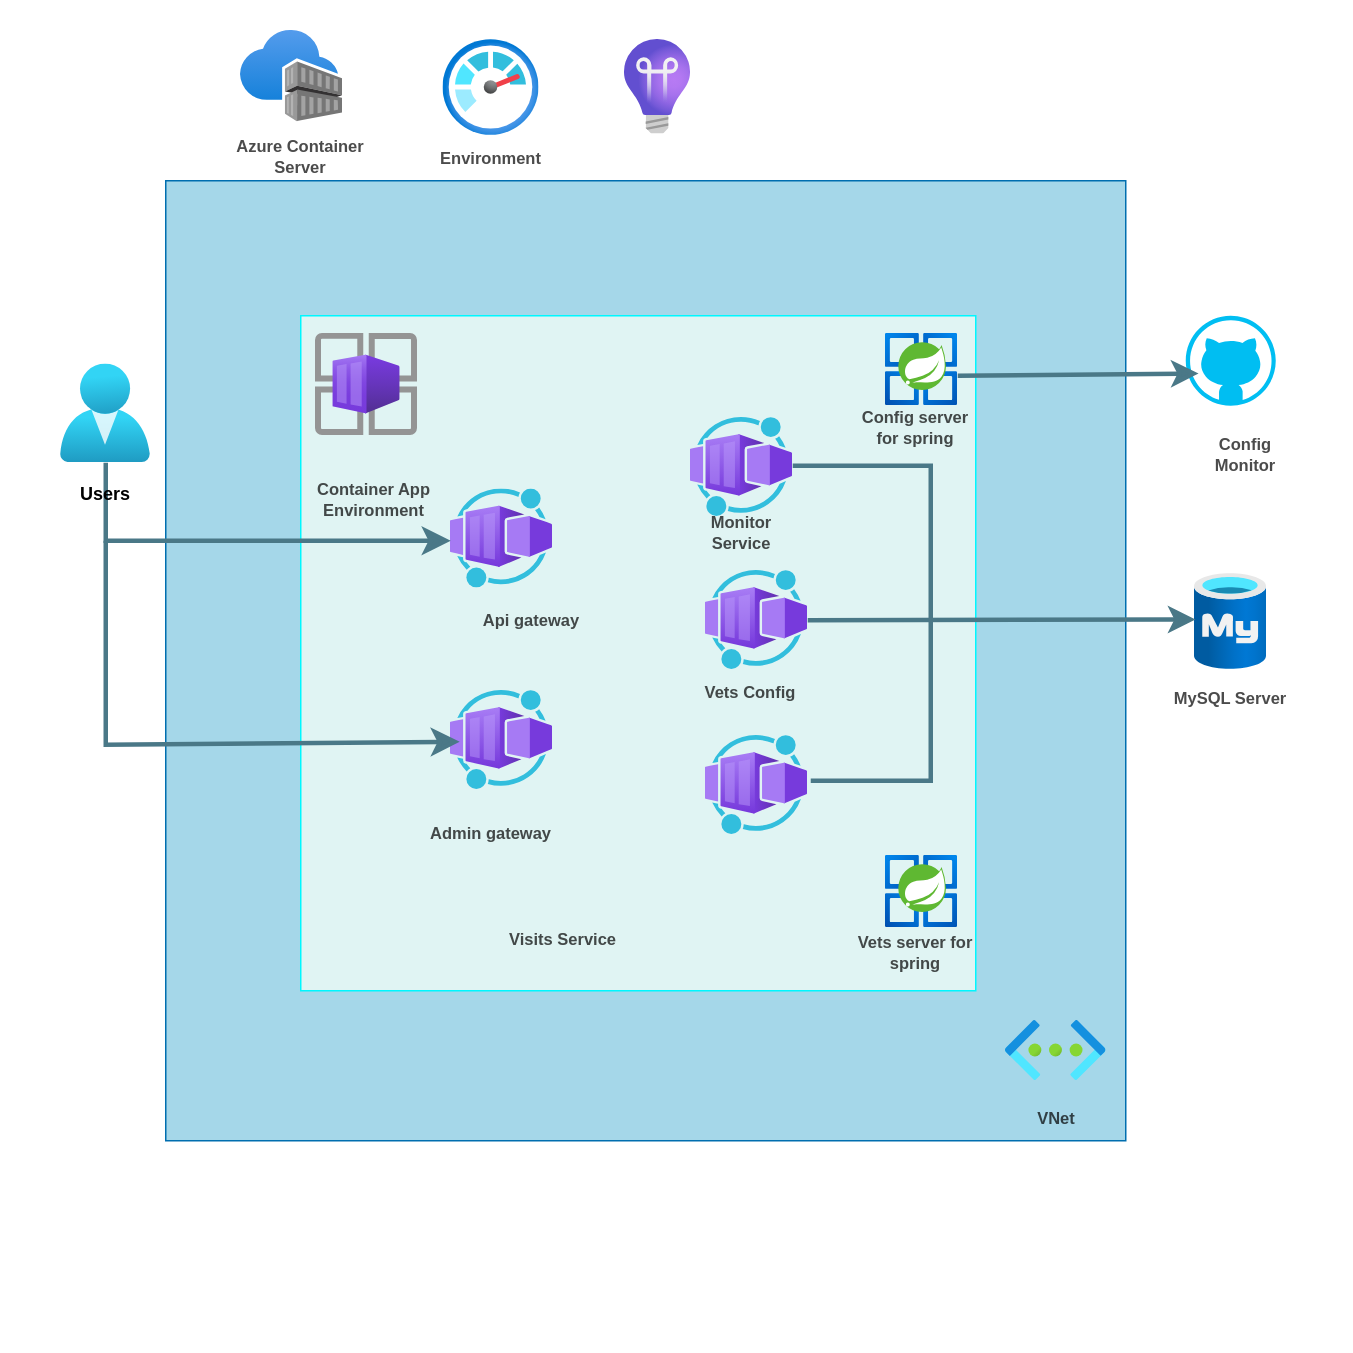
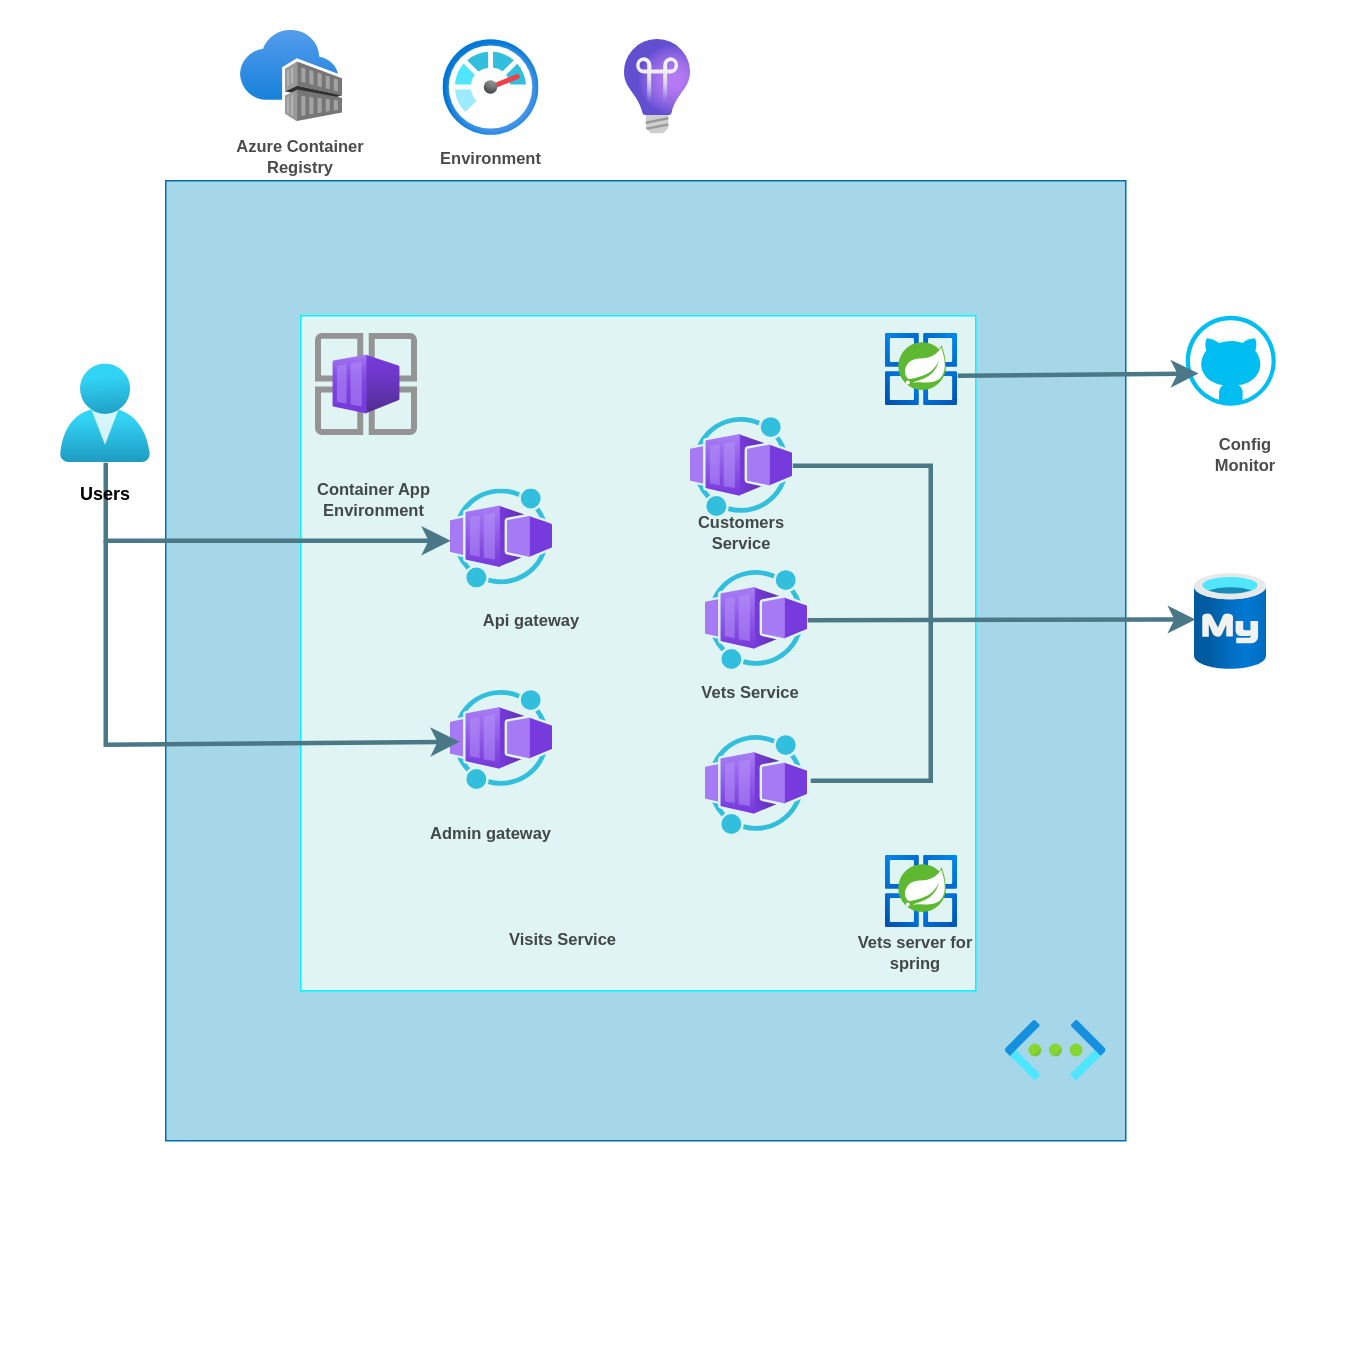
- <mxCell id="38" value="Azure Container Server" style="text;html=1;align=center;verticalAlign=middle;whiteSpace=wrap;rounded=0;strokeWidth=1;fontStyle=1;fontSize=11;textOpacity=70;" vertex="1" parent="1"><mxGeometry x="150" y="89" width="100" height="30" as="geometry" /></mxCell>
+ <mxCell id="38" value="Azure Container Registry" style="text;html=1;align=center;verticalAlign=middle;whiteSpace=wrap;rounded=0;strokeWidth=1;fontStyle=1;fontSize=11;textOpacity=70;" vertex="1" parent="1"><mxGeometry x="150" y="89" width="100" height="30" as="geometry" /></mxCell>
- <mxCell id="32" value="Config server for spring" style="text;html=1;align=center;verticalAlign=middle;whiteSpace=wrap;rounded=0;strokeWidth=1;fontStyle=1;fontSize=11;textOpacity=70;" vertex="1" parent="1"><mxGeometry x="570" y="270" width="80" height="30" as="geometry" /></mxCell>
- <mxCell id="29" value="Monitor Service" style="text;html=1;align=center;verticalAlign=middle;whiteSpace=wrap;rounded=0;strokeWidth=1;fontStyle=1;fontSize=11;textOpacity=70;" vertex="1" parent="1"><mxGeometry x="454" y="340" width="80" height="30" as="geometry" /></mxCell>
+ <mxCell id="29" value="Customers Service" style="text;html=1;align=center;verticalAlign=middle;whiteSpace=wrap;rounded=0;strokeWidth=1;fontStyle=1;fontSize=11;textOpacity=70;" vertex="1" parent="1"><mxGeometry x="454" y="340" width="80" height="30" as="geometry" /></mxCell>
- <mxCell id="30" value="Vets Config" style="text;html=1;align=center;verticalAlign=middle;whiteSpace=wrap;rounded=0;strokeWidth=1;fontStyle=1;fontSize=11;textOpacity=70;" vertex="1" parent="1"><mxGeometry x="460" y="446" width="80" height="30" as="geometry" /></mxCell>
+ <mxCell id="30" value="Vets Service" style="text;html=1;align=center;verticalAlign=middle;whiteSpace=wrap;rounded=0;strokeWidth=1;fontStyle=1;fontSize=11;textOpacity=70;" vertex="1" parent="1"><mxGeometry x="460" y="446" width="80" height="30" as="geometry" /></mxCell>
- <mxCell id="25" value="MySQL Server" style="text;html=1;align=center;verticalAlign=middle;whiteSpace=wrap;rounded=0;strokeWidth=1;fontStyle=1;fontSize=11;textOpacity=70;" vertex="1" parent="1"><mxGeometry x="780" y="450" width="80" height="30" as="geometry" /></mxCell>
- <mxCell id="23" value="VNet" style="text;html=1;align=center;verticalAlign=middle;whiteSpace=wrap;rounded=0;strokeWidth=1;fontStyle=1;fontSize=11;textOpacity=70;" vertex="1" parent="1"><mxGeometry x="663.5" y="730" width="80" height="30" as="geometry" /></mxCell>
